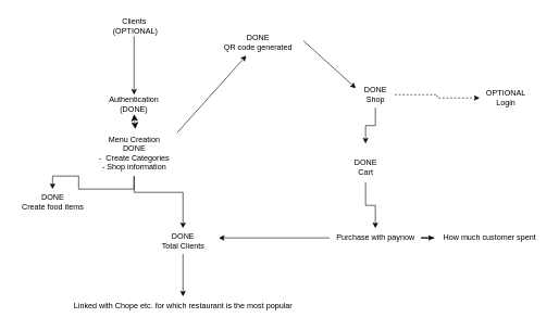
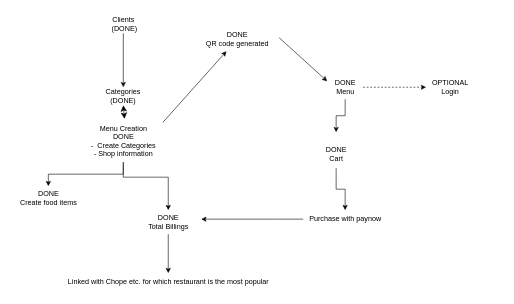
- <mxCell id="3" value="&lt;div&gt;Clients&lt;/div&gt;&amp;nbsp;(OPTIONAL)" style="text;html=1;align=center;verticalAlign=middle;resizable=0;points=[];autosize=1;strokeColor=none;fillColor=none;" vertex="1" parent="1"><mxGeometry x="170" y="20" width="70" height="40" as="geometry" /></mxCell>
+ <mxCell id="3" value="&lt;div&gt;Clients&lt;/div&gt;&amp;nbsp;(DONE)" style="text;html=1;align=center;verticalAlign=middle;resizable=0;points=[];autosize=1;strokeColor=none;fillColor=none;" vertex="1" parent="1"><mxGeometry x="170" y="20" width="70" height="40" as="geometry" /></mxCell>
- <mxCell id="12" value="&lt;div&gt;DONE&lt;br&gt;&lt;/div&gt;&lt;div&gt;Shop&lt;/div&gt;" style="text;html=1;align=center;verticalAlign=middle;resizable=0;points=[];autosize=1;strokeColor=none;fillColor=none;" vertex="1" parent="1"><mxGeometry x="545" y="125" width="60" height="40" as="geometry" /></mxCell>
+ <mxCell id="12" value="&lt;div&gt;DONE&lt;br&gt;&lt;/div&gt;&lt;div&gt;Menu&lt;/div&gt;" style="text;html=1;align=center;verticalAlign=middle;resizable=0;points=[];autosize=1;strokeColor=none;fillColor=none;" vertex="1" parent="1"><mxGeometry x="545" y="125" width="60" height="40" as="geometry" /></mxCell>
- <mxCell id="18" value="&lt;div&gt;OPTIONAL&lt;/div&gt;&lt;div&gt;Login&lt;/div&gt;" style="text;html=1;align=center;verticalAlign=middle;resizable=0;points=[];autosize=1;strokeColor=none;fillColor=none;" vertex="1" parent="1"><mxGeometry x="735" y="130" width="80" height="40" as="geometry" /></mxCell>
+ <mxCell id="18" value="&lt;div&gt;OPTIONAL&lt;/div&gt;&lt;div&gt;Login&lt;/div&gt;" style="text;html=1;align=center;verticalAlign=middle;resizable=0;points=[];autosize=1;strokeColor=none;fillColor=none;" vertex="1" parent="1"><mxGeometry x="710" y="125" width="80" height="40" as="geometry" /></mxCell>
- <mxCell id="2" value="&lt;div&gt;Authentication&lt;/div&gt;&lt;div&gt;(DONE)&lt;br&gt;&lt;/div&gt;" style="text;html=1;strokeColor=none;fillColor=none;align=center;verticalAlign=middle;whiteSpace=wrap;rounded=0;" vertex="1" parent="1"><mxGeometry x="175" y="145" width="60" height="30" as="geometry" /></mxCell>
+ <mxCell id="2" value="&lt;div&gt;Categories&lt;/div&gt;&lt;div&gt;(DONE)&lt;br&gt;&lt;/div&gt;" style="text;html=1;strokeColor=none;fillColor=none;align=center;verticalAlign=middle;whiteSpace=wrap;rounded=0;" vertex="1" parent="1"><mxGeometry x="175" y="145" width="60" height="30" as="geometry" /></mxCell>
- <mxCell id="9" value="&lt;div&gt;DONE&lt;br&gt;&lt;/div&gt;&lt;div&gt;Create food items&lt;/div&gt;" style="text;html=1;align=center;verticalAlign=middle;resizable=0;points=[];autosize=1;strokeColor=none;fillColor=none;" vertex="1" parent="1"><mxGeometry x="20" y="290" width="120" height="40" as="geometry" /></mxCell>
+ <mxCell id="9" value="&lt;div&gt;DONE&lt;br&gt;&lt;/div&gt;&lt;div&gt;Create food items&lt;/div&gt;" style="text;html=1;align=center;verticalAlign=middle;resizable=0;points=[];autosize=1;strokeColor=none;fillColor=none;" vertex="1" parent="1"><mxGeometry x="20" y="310" width="120" height="40" as="geometry" /></mxCell>
- <mxCell id="24" value="" style="edgeStyle=orthogonalEdgeStyle;rounded=0;orthogonalLoop=1;jettySize=auto;html=1;" edge="1" parent="1" source="25" target="19"><mxGeometry relative="1" as="geometry" /></mxCell>
- <mxCell id="19" value="How much customer spent" style="text;html=1;align=center;verticalAlign=middle;resizable=0;points=[];autosize=1;strokeColor=none;fillColor=none;" vertex="1" parent="1"><mxGeometry x="665" y="350" width="170" height="30" as="geometry" /></mxCell>
- <mxCell id="22" value="DONE&lt;br&gt;&lt;div&gt;Total Clients&lt;/div&gt;" style="text;html=1;align=center;verticalAlign=middle;resizable=0;points=[];autosize=1;strokeColor=none;fillColor=none;" vertex="1" parent="1"><mxGeometry x="235" y="350" width="90" height="40" as="geometry" /></mxCell>
+ <mxCell id="22" value="DONE&lt;br&gt;&lt;div&gt;Total Billings&lt;/div&gt;" style="text;html=1;align=center;verticalAlign=middle;resizable=0;points=[];autosize=1;strokeColor=none;fillColor=none;" vertex="1" parent="1"><mxGeometry x="235" y="350" width="90" height="40" as="geometry" /></mxCell>
